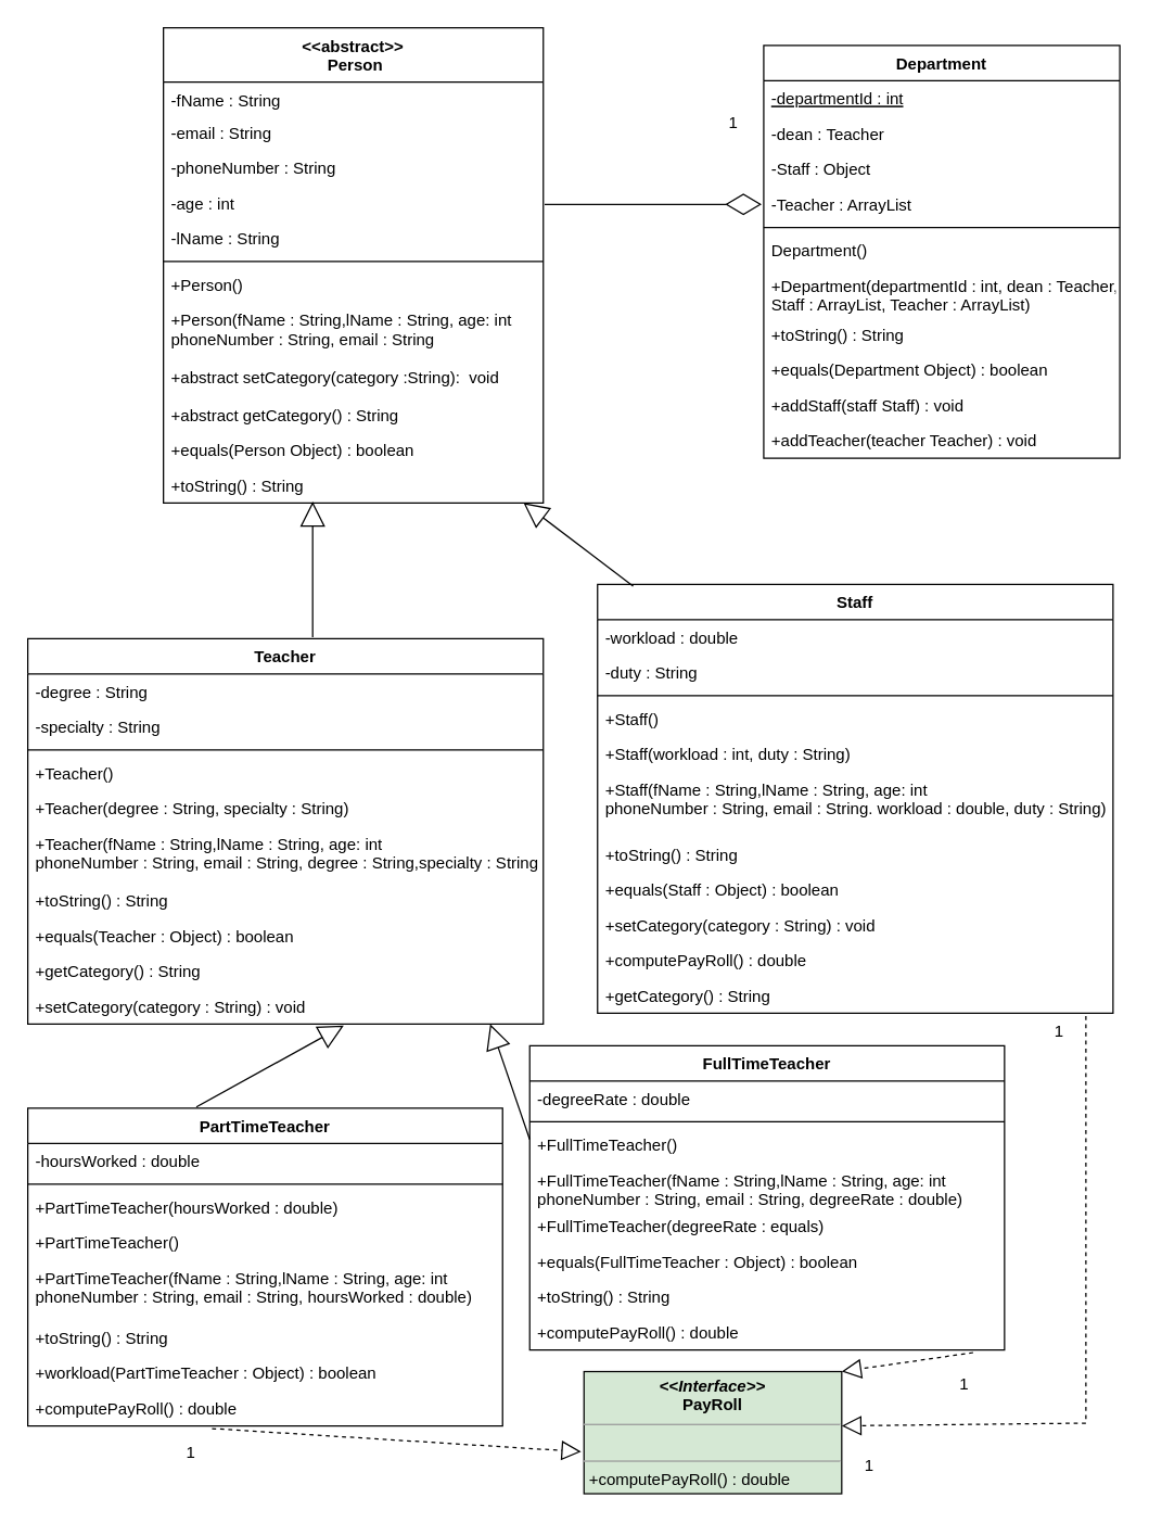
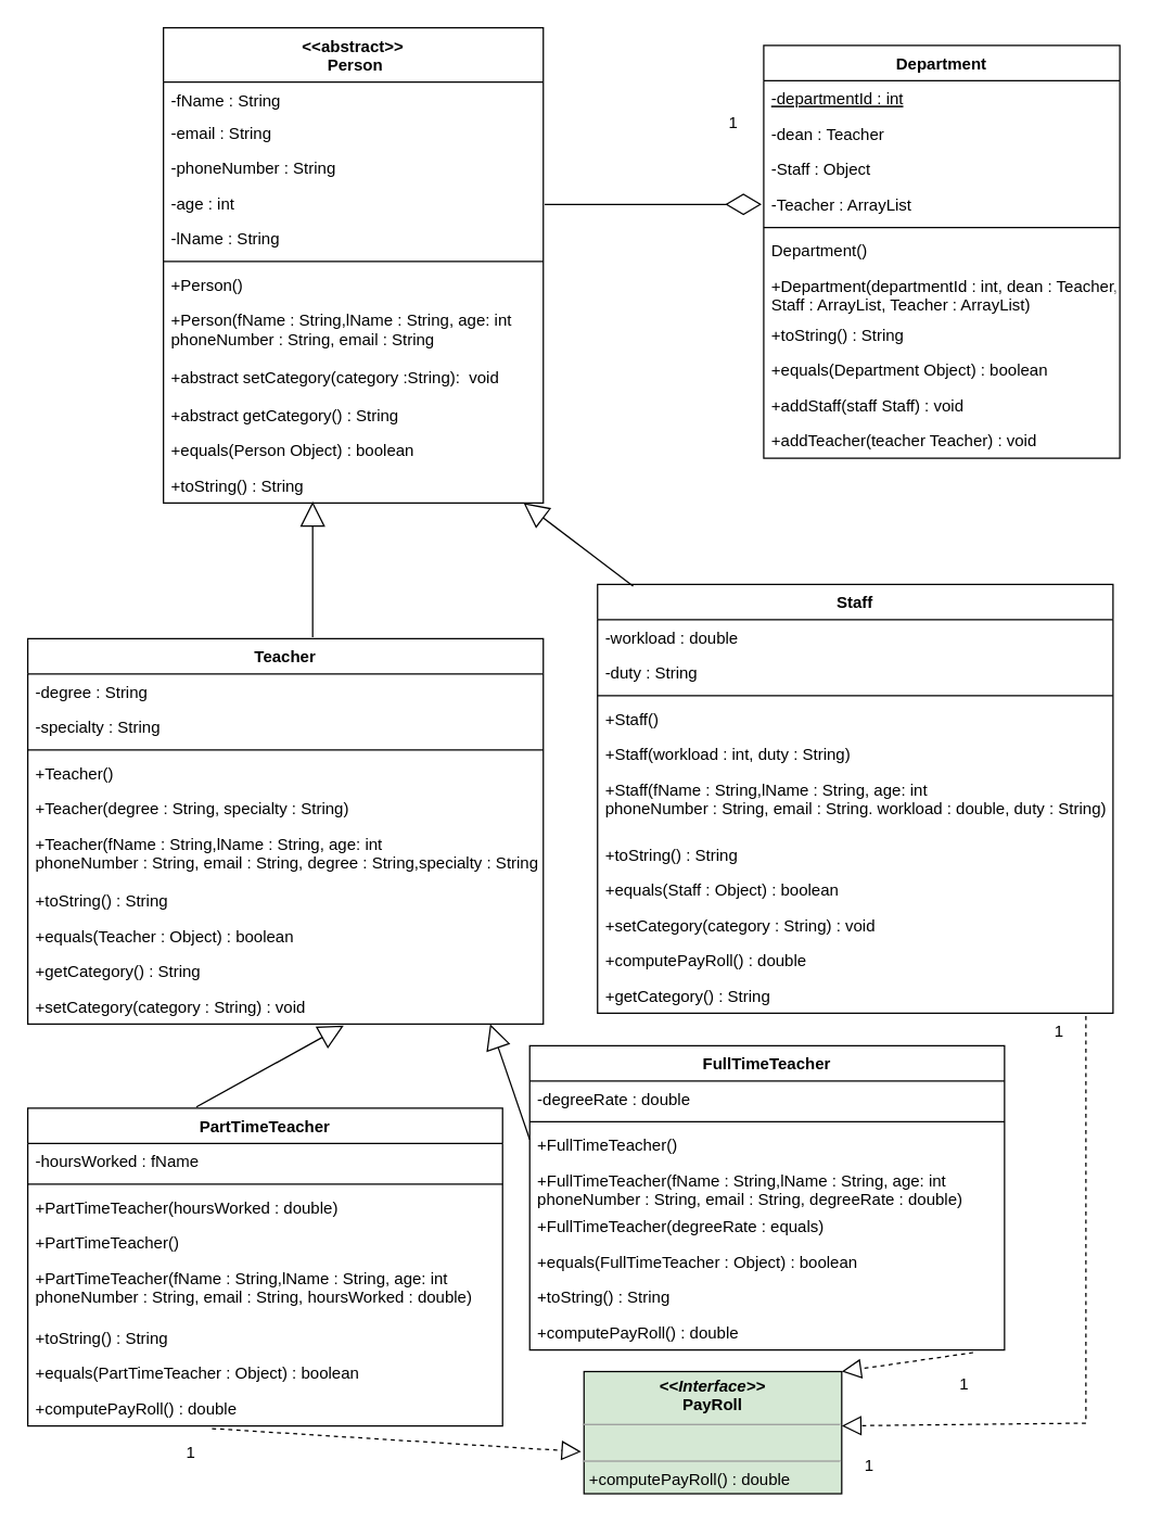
- <mxCell id="66" value="-hoursWorked : double" style="text;strokeColor=none;fillColor=none;align=left;verticalAlign=top;spacingLeft=4;spacingRight=4;overflow=hidden;rotatable=0;points=[[0,0.5],[1,0.5]];portConstraint=eastwest;" parent="65" vertex="1"><mxGeometry y="26" width="350" height="26" as="geometry" /></mxCell>
+ <mxCell id="66" value="-hoursWorked : fName" style="text;strokeColor=none;fillColor=none;align=left;verticalAlign=top;spacingLeft=4;spacingRight=4;overflow=hidden;rotatable=0;points=[[0,0.5],[1,0.5]];portConstraint=eastwest;" parent="65" vertex="1"><mxGeometry y="26" width="350" height="26" as="geometry" /></mxCell>
- <mxCell id="72" value="+workload(PartTimeTeacher : Object) : boolean" style="text;strokeColor=none;fillColor=none;align=left;verticalAlign=top;spacingLeft=4;spacingRight=4;overflow=hidden;rotatable=0;points=[[0,0.5],[1,0.5]];portConstraint=eastwest;" parent="65" vertex="1"><mxGeometry y="182" width="350" height="26" as="geometry" /></mxCell>
+ <mxCell id="72" value="+equals(PartTimeTeacher : Object) : boolean" style="text;strokeColor=none;fillColor=none;align=left;verticalAlign=top;spacingLeft=4;spacingRight=4;overflow=hidden;rotatable=0;points=[[0,0.5],[1,0.5]];portConstraint=eastwest;" parent="65" vertex="1"><mxGeometry y="182" width="350" height="26" as="geometry" /></mxCell>
